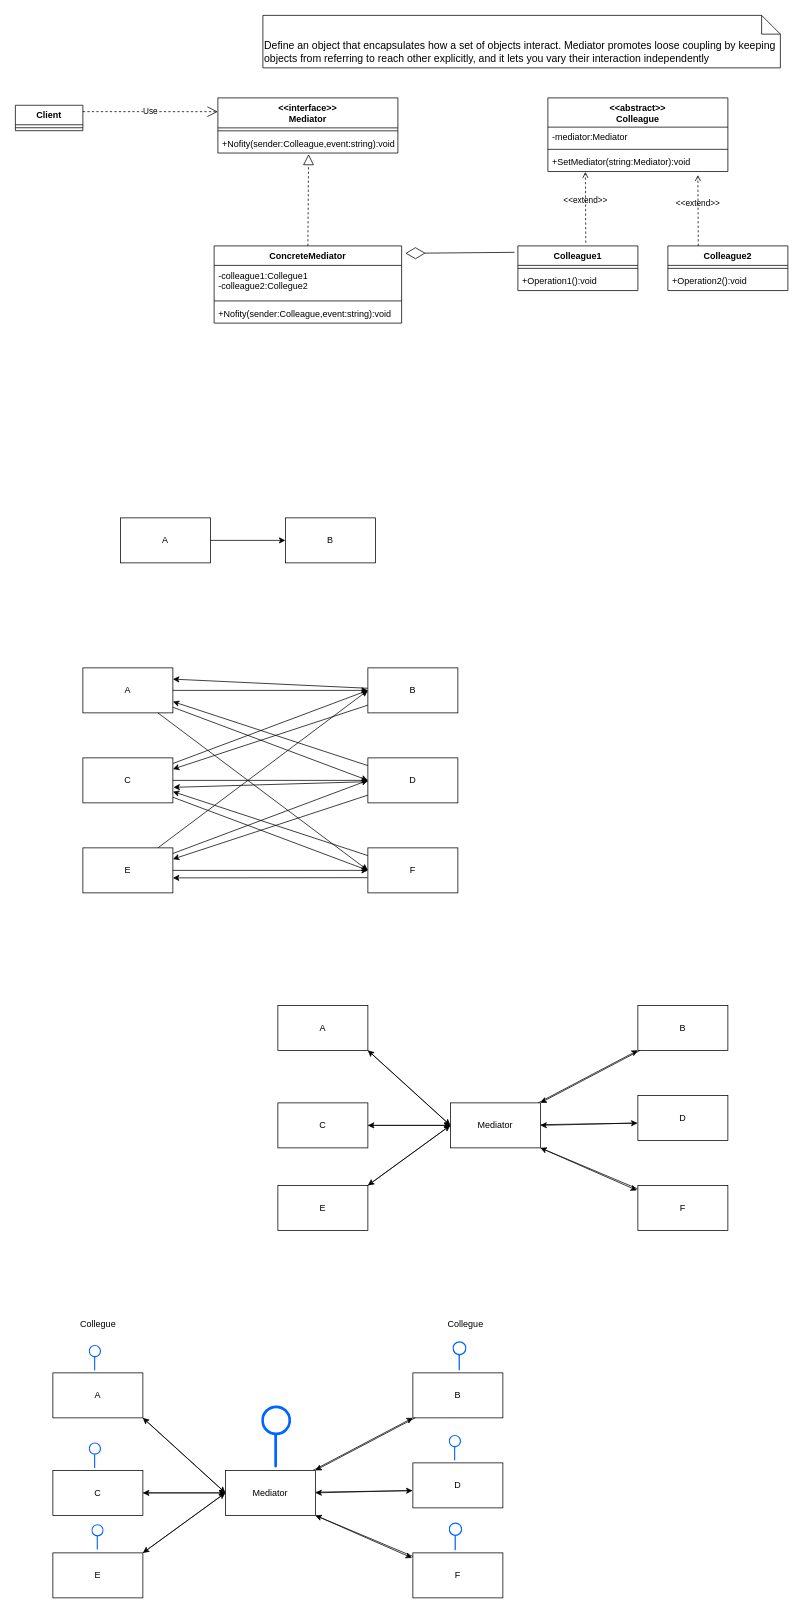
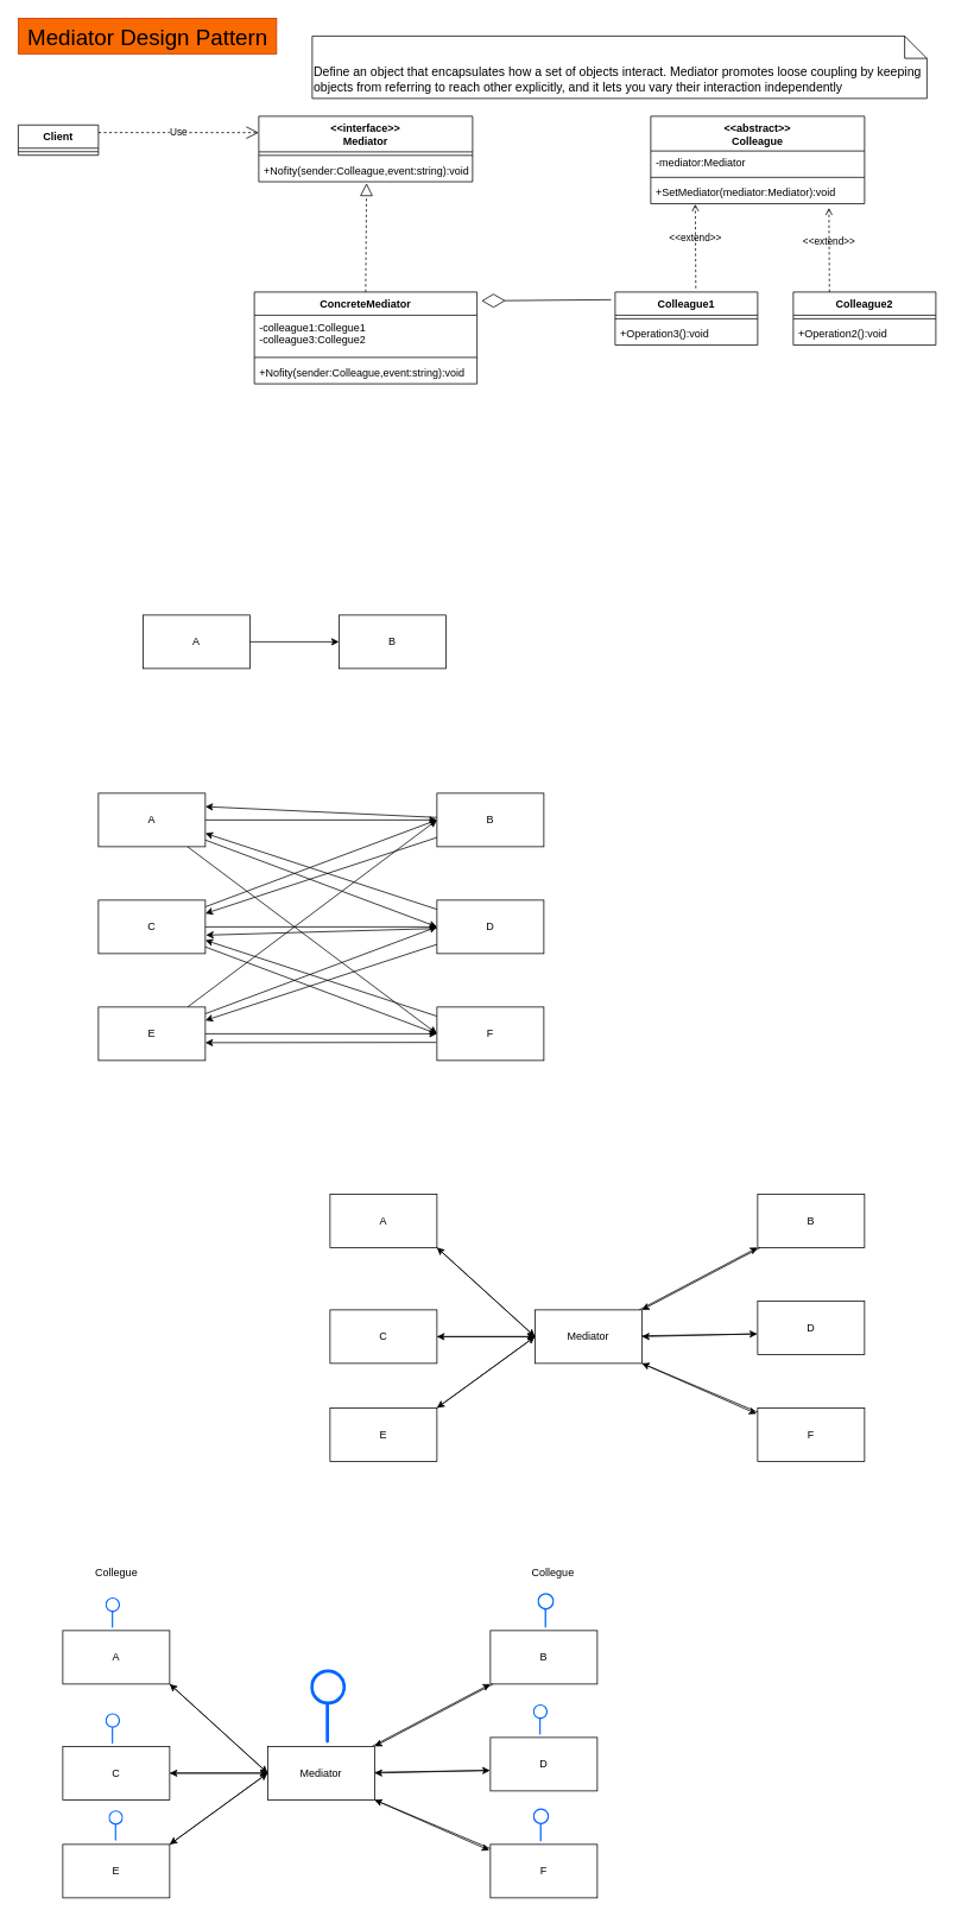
+ <mxCell id="2" value="Mediator Design Pattern" style="text;html=1;align=center;verticalAlign=middle;resizable=1;points=[];autosize=1;strokeColor=#C73500;fillColor=#fa6800;fontColor=#000000;fontSize=25;movable=1;rotatable=1;deletable=1;editable=1;connectable=1;" parent="1" vertex="1"><mxGeometry x="20" y="20" width="290" height="40" as="geometry" /></mxCell>
- <mxCell id="3" value="&lt;span style=&quot;font-size: 14px;&quot;&gt;Define an object that encapsulates how a set of objects interact. Mediator promotes loose coupling by keeping objects from referring to reach other explicitly, and it lets you vary their interaction independently&lt;br&gt;&lt;/span&gt;" style="shape=note2;boundedLbl=1;whiteSpace=wrap;html=1;size=25;verticalAlign=top;align=left;movable=1;resizable=1;rotatable=1;deletable=1;editable=1;connectable=1;" parent="1" vertex="1"><mxGeometry x="350" y="20" width="690" height="70" as="geometry" /></mxCell>
+ <mxCell id="3" value="&lt;span style=&quot;font-size: 14px;&quot;&gt;Define an object that encapsulates how a set of objects interact. Mediator promotes loose coupling by keeping objects from referring to reach other explicitly, and it lets you vary their interaction independently&lt;br&gt;&lt;/span&gt;" style="shape=note2;boundedLbl=1;whiteSpace=wrap;html=1;size=25;verticalAlign=top;align=left;movable=1;resizable=1;rotatable=1;deletable=1;editable=1;connectable=1;" parent="1" vertex="1"><mxGeometry x="350" y="40" width="690" height="70" as="geometry" /></mxCell>
- <mxCell id="85" value="+SetMediator(string:Mediator):void" style="text;strokeColor=none;fillColor=none;align=left;verticalAlign=top;spacingLeft=4;spacingRight=4;overflow=hidden;rotatable=0;points=[[0,0.5],[1,0.5]];portConstraint=eastwest;" parent="82" vertex="1"><mxGeometry y="72.553" width="240" height="25.658" as="geometry" /></mxCell>
+ <mxCell id="85" value="+SetMediator(mediator:Mediator):void" style="text;strokeColor=none;fillColor=none;align=left;verticalAlign=top;spacingLeft=4;spacingRight=4;overflow=hidden;rotatable=0;points=[[0,0.5],[1,0.5]];portConstraint=eastwest;" parent="82" vertex="1"><mxGeometry y="72.553" width="240" height="25.658" as="geometry" /></mxCell>
- <mxCell id="87" value="-colleague1:Collegue1&#10;-colleague2:Collegue2" style="text;strokeColor=none;fillColor=none;align=left;verticalAlign=top;spacingLeft=4;spacingRight=4;overflow=hidden;rotatable=0;points=[[0,0.5],[1,0.5]];portConstraint=eastwest;" parent="86" vertex="1"><mxGeometry y="26" width="250" height="43.421" as="geometry" /></mxCell>
+ <mxCell id="87" value="-colleague1:Collegue1&#10;-colleague3:Collegue2" style="text;strokeColor=none;fillColor=none;align=left;verticalAlign=top;spacingLeft=4;spacingRight=4;overflow=hidden;rotatable=0;points=[[0,0.5],[1,0.5]];portConstraint=eastwest;" parent="86" vertex="1"><mxGeometry y="26" width="250" height="43.421" as="geometry" /></mxCell>
- <mxCell id="101" value="+Operation1():void" style="text;strokeColor=none;fillColor=none;align=left;verticalAlign=top;spacingLeft=4;spacingRight=4;overflow=hidden;rotatable=0;points=[[0,0.5],[1,0.5]];portConstraint=eastwest;" parent="99" vertex="1"><mxGeometry y="33.895" width="160" height="25.658" as="geometry" /></mxCell>
+ <mxCell id="101" value="+Operation3():void" style="text;strokeColor=none;fillColor=none;align=left;verticalAlign=top;spacingLeft=4;spacingRight=4;overflow=hidden;rotatable=0;points=[[0,0.5],[1,0.5]];portConstraint=eastwest;" parent="99" vertex="1"><mxGeometry y="33.895" width="160" height="25.658" as="geometry" /></mxCell>
